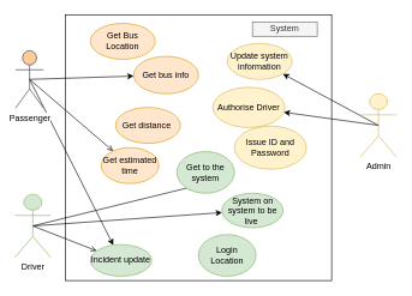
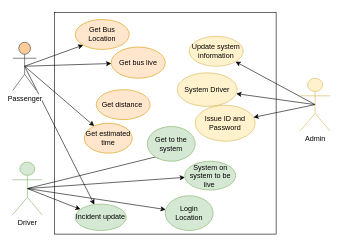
- <mxCell id="17" value="System" style="rounded=0;whiteSpace=wrap;html=1;fillColor=#f5f5f5;strokeColor=#666666;fontColor=#333333;" parent="1" vertex="1"><mxGeometry x="350" y="30" width="90" height="20" as="geometry" /></mxCell>
+ <mxCell id="5" style="edgeStyle=none;orthogonalLoop=1;jettySize=auto;html=1;exitX=0.5;exitY=0.5;exitDx=0;exitDy=0;exitPerimeter=0;entryX=0;entryY=1;entryDx=0;entryDy=0;" parent="1" source="7" target="19" edge="1"><mxGeometry relative="1" as="geometry" /></mxCell>
- <mxCell id="18" value="Get bus info" style="ellipse;whiteSpace=wrap;html=1;fillColor=#ffe6cc;strokeColor=#d79b00;" parent="1" vertex="1"><mxGeometry x="185" y="78" width="90" height="52" as="geometry" /></mxCell>
+ <mxCell id="18" value="Get bus live" style="ellipse;whiteSpace=wrap;html=1;fillColor=#ffe6cc;strokeColor=#d79b00;" parent="1" vertex="1"><mxGeometry x="185" y="78" width="90" height="52" as="geometry" /></mxCell>
- <mxCell id="22" value="Authorise Driver" style="ellipse;whiteSpace=wrap;html=1;fillColor=#fff2cc;strokeColor=#d6b656;" parent="1" vertex="1"><mxGeometry x="295" y="121" width="100" height="56" as="geometry" /></mxCell>
+ <mxCell id="22" value="System Driver" style="ellipse;whiteSpace=wrap;html=1;fillColor=#fff2cc;strokeColor=#d6b656;" parent="1" vertex="1"><mxGeometry x="295" y="121" width="100" height="56" as="geometry" /></mxCell>
+ <mxCell id="15" style="edgeStyle=none;orthogonalLoop=1;jettySize=auto;html=1;exitX=0.5;exitY=0.5;exitDx=0;exitDy=0;exitPerimeter=0;" parent="1" source="16" target="23" edge="1"><mxGeometry relative="1" as="geometry" /></mxCell>
- <mxCell id="6" style="edgeStyle=none;orthogonalLoop=1;jettySize=auto;html=1;exitX=0.5;exitY=0.5;exitDx=0;exitDy=0;exitPerimeter=0;endArrow=open;" parent="1" source="7" target="24" edge="1"><mxGeometry relative="1" as="geometry" /></mxCell>
+ <mxCell id="6" style="edgeStyle=none;orthogonalLoop=1;jettySize=auto;html=1;exitX=0.5;exitY=0.5;exitDx=0;exitDy=0;exitPerimeter=0;" parent="1" source="7" target="24" edge="1"><mxGeometry relative="1" as="geometry" /></mxCell>
+ <mxCell id="9" style="edgeStyle=none;orthogonalLoop=1;jettySize=auto;html=1;exitX=0.5;exitY=0.5;exitDx=0;exitDy=0;exitPerimeter=0;" parent="1" source="12" target="27" edge="1"><mxGeometry relative="1" as="geometry" /></mxCell>
- <mxCell id="10" style="edgeStyle=none;orthogonalLoop=1;jettySize=auto;html=1;exitX=0.5;exitY=0.5;exitDx=0;exitDy=0;exitPerimeter=0;endArrow=open;" parent="1" source="12" target="26" edge="1"><mxGeometry relative="1" as="geometry" /></mxCell>
+ <mxCell id="10" style="edgeStyle=none;orthogonalLoop=1;jettySize=auto;html=1;exitX=0.5;exitY=0.5;exitDx=0;exitDy=0;exitPerimeter=0;" parent="1" source="12" target="26" edge="1"><mxGeometry relative="1" as="geometry" /></mxCell>
